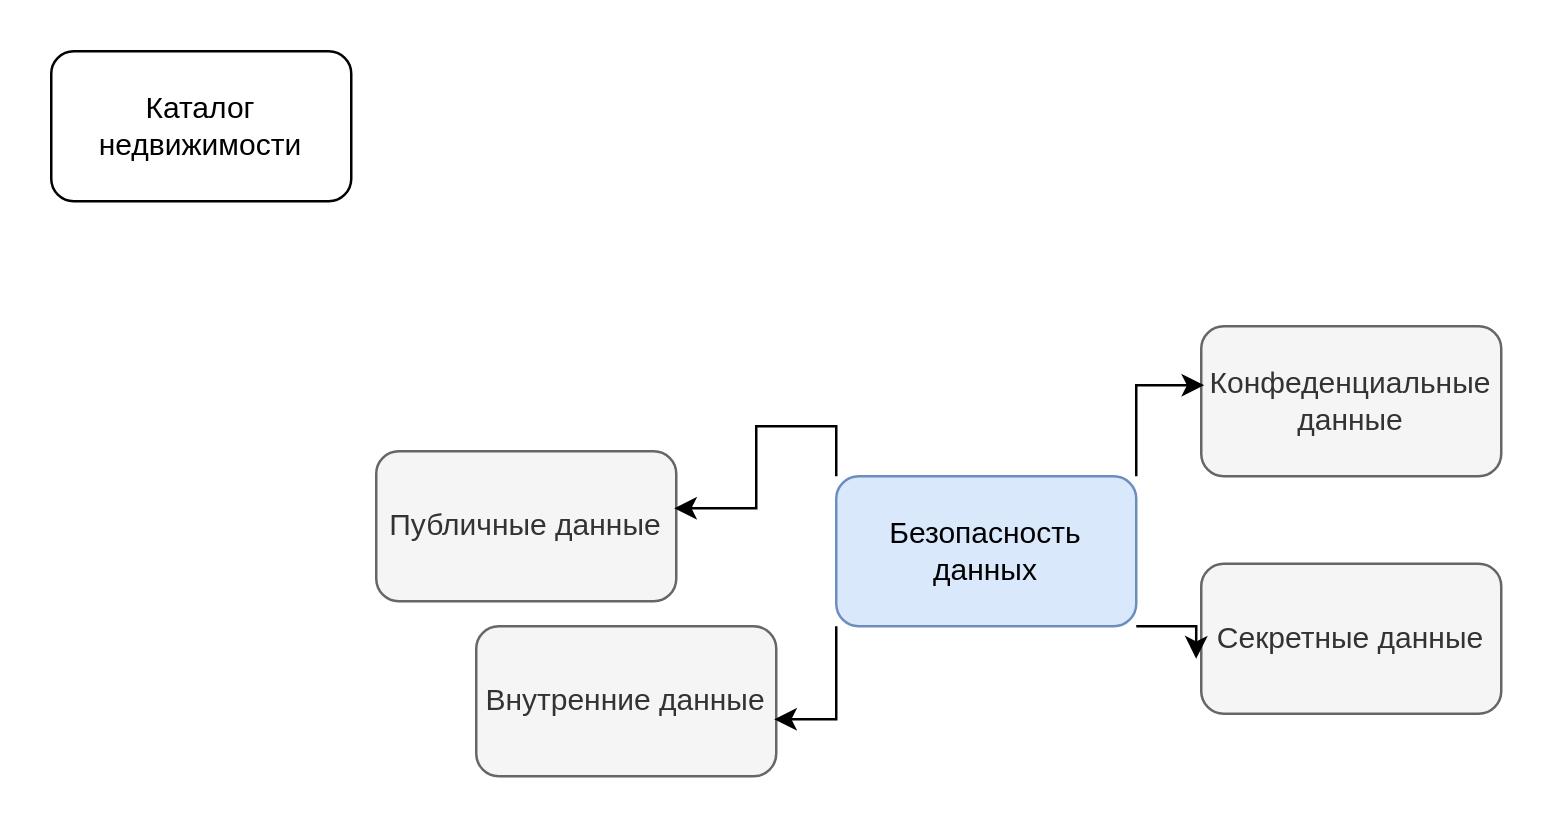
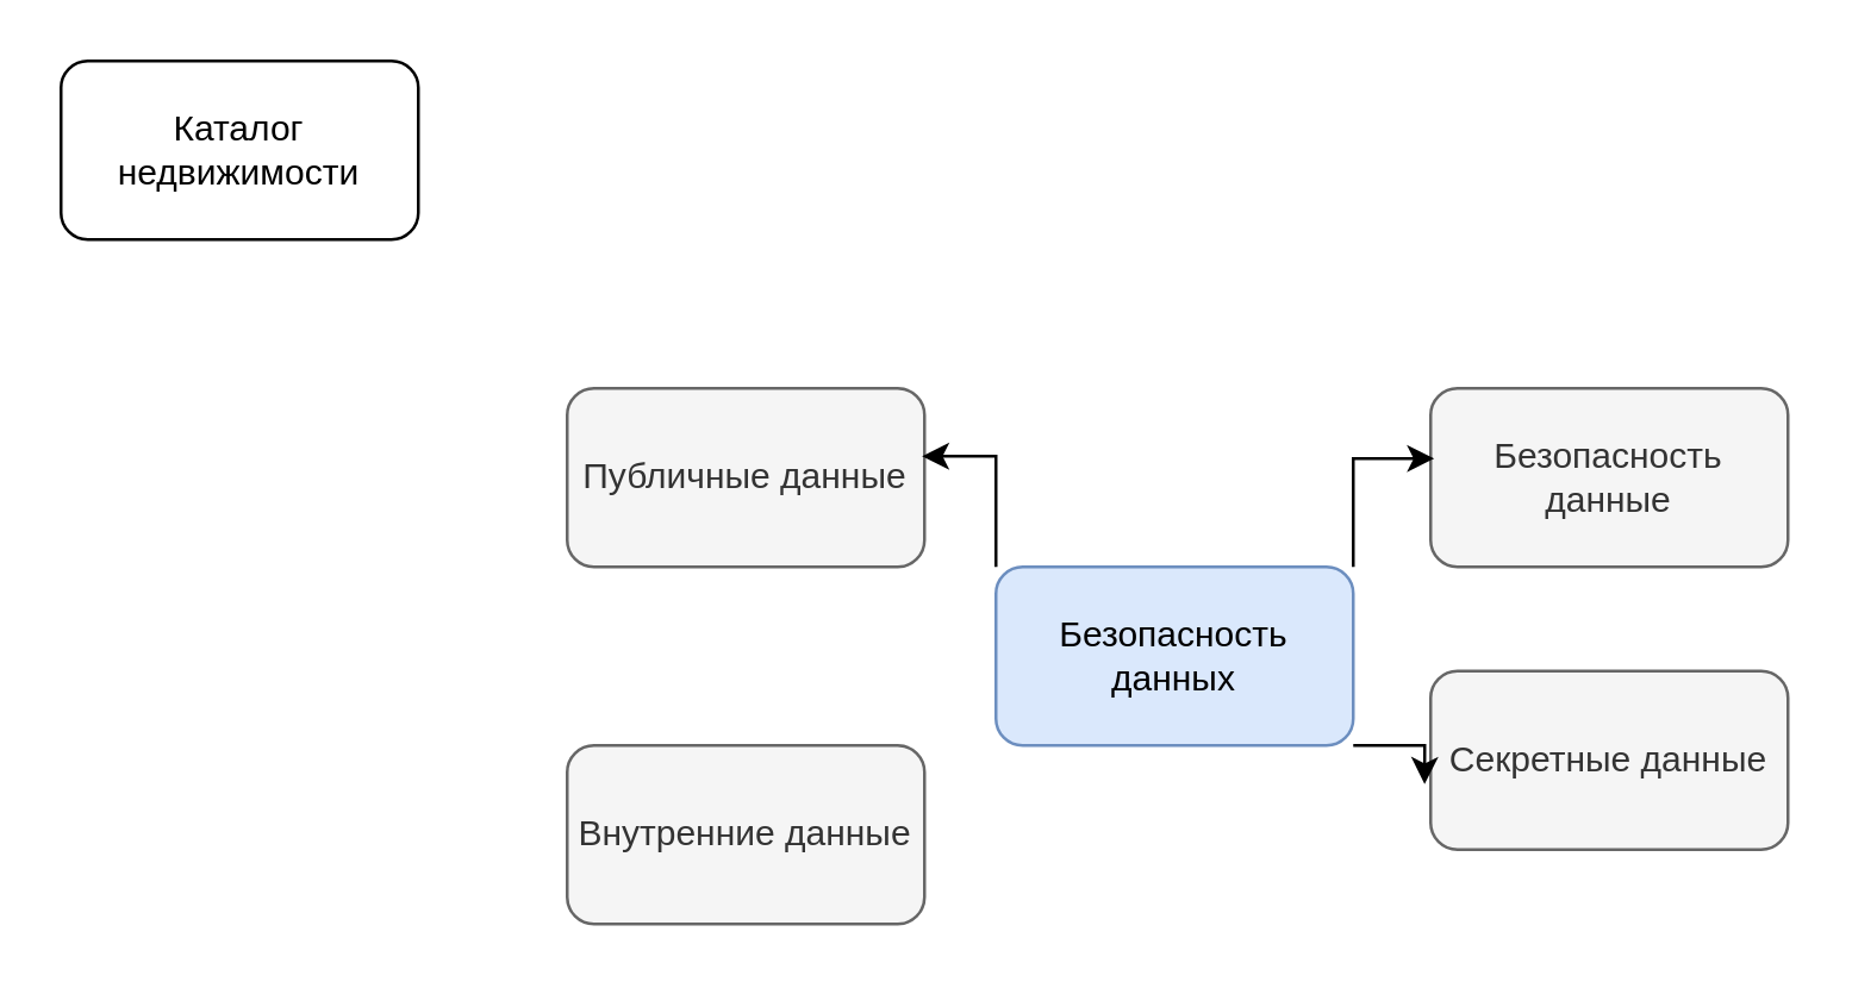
- <mxCell id="3" value="Конфеденциальные данные" style="rounded=1;whiteSpace=wrap;html=1;fillColor=#f5f5f5;fontColor=#333333;strokeColor=#666666;" vertex="1" parent="1"><mxGeometry x="480" y="130" width="120" height="60" as="geometry" /></mxCell>
+ <mxCell id="3" value="Безопасность данные" style="rounded=1;whiteSpace=wrap;html=1;fillColor=#f5f5f5;fontColor=#333333;strokeColor=#666666;" vertex="1" parent="1"><mxGeometry x="480" y="130" width="120" height="60" as="geometry" /></mxCell>
- <mxCell id="6" value="Публичные данные" style="rounded=1;whiteSpace=wrap;html=1;fillColor=#f5f5f5;fontColor=#333333;strokeColor=#666666;" vertex="1" parent="1"><mxGeometry x="150" y="180" width="120" height="60" as="geometry" /></mxCell>
+ <mxCell id="6" value="Публичные данные" style="rounded=1;whiteSpace=wrap;html=1;fillColor=#f5f5f5;fontColor=#333333;strokeColor=#666666;" vertex="1" parent="1"><mxGeometry x="190" y="130" width="120" height="60" as="geometry" /></mxCell>
- <mxCell id="10" style="edgeStyle=orthogonalEdgeStyle;rounded=0;orthogonalLoop=1;jettySize=auto;html=1;exitX=0;exitY=1;exitDx=0;exitDy=0;entryX=0.993;entryY=0.62;entryDx=0;entryDy=0;entryPerimeter=0;" edge="1" parent="1" source="2" target="5"><mxGeometry relative="1" as="geometry" /></mxCell>
